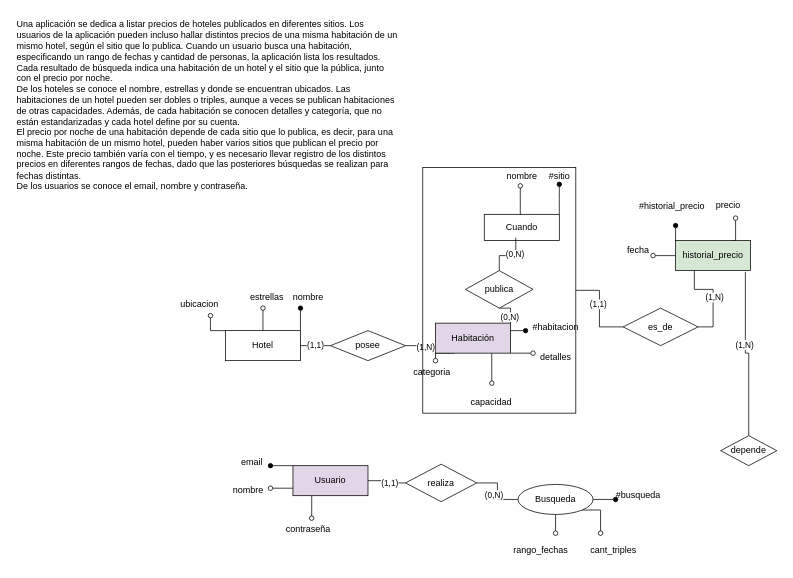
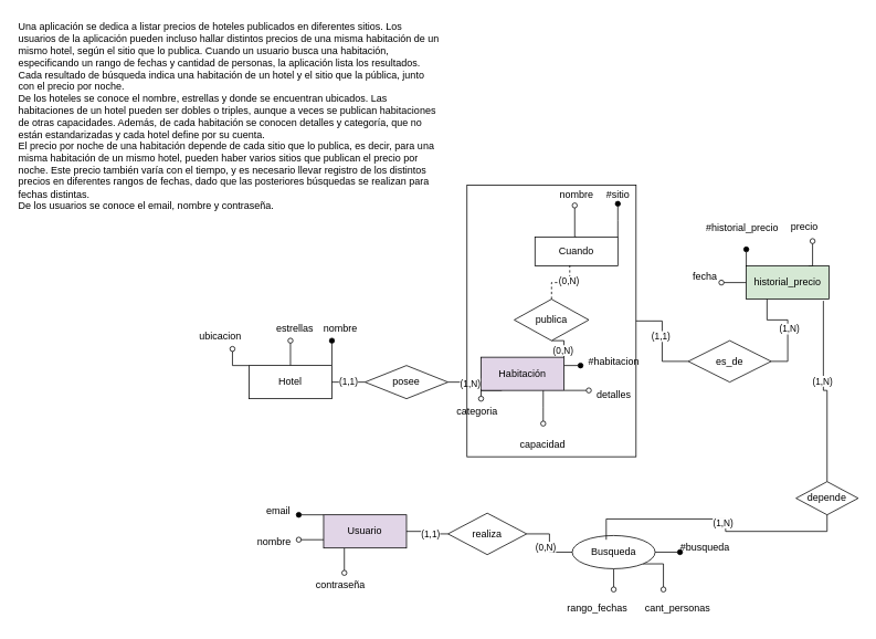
- <mxCell id="37" style="edgeStyle=orthogonalEdgeStyle;rounded=0;orthogonalLoop=1;jettySize=auto;html=1;exitX=0.5;exitY=0;exitDx=0;exitDy=0;entryX=0.42;entryY=0.886;entryDx=0;entryDy=0;entryPerimeter=0;endArrow=none;endFill=0;" edge="1" parent="1" source="36" target="31"><mxGeometry relative="1" as="geometry"><mxPoint x="690" y="340" as="sourcePoint" /></mxGeometry></mxCell>
+ <mxCell id="37" style="edgeStyle=orthogonalEdgeStyle;rounded=0;orthogonalLoop=1;jettySize=auto;html=1;exitX=0.5;exitY=0;exitDx=0;exitDy=0;entryX=0.42;entryY=0.886;entryDx=0;entryDy=0;entryPerimeter=0;endArrow=none;endFill=0;dashed=1;" edge="1" parent="1" source="36" target="31"><mxGeometry relative="1" as="geometry"><mxPoint x="690" y="340" as="sourcePoint" /></mxGeometry></mxCell>
+ <mxCell id="66" style="edgeStyle=orthogonalEdgeStyle;rounded=0;orthogonalLoop=1;jettySize=auto;html=1;exitX=0.5;exitY=1;exitDx=0;exitDy=0;entryX=0.41;entryY=0.125;entryDx=0;entryDy=0;entryPerimeter=0;endArrow=none;endFill=0;" edge="1" parent="1" source="65" target="57"><mxGeometry relative="1" as="geometry" /></mxCell>
+ <mxCell id="67" value="(1,N)" style="edgeLabel;html=1;align=center;verticalAlign=middle;resizable=0;points=[];" vertex="1" connectable="0" parent="66"><mxGeometry x="-0.015" y="4" relative="1" as="geometry"><mxPoint as="offset" /></mxGeometry></mxCell>
- <mxCell id="70" value="cant_triples" style="text;html=1;align=center;verticalAlign=middle;resizable=0;points=[];autosize=1;strokeColor=none;fillColor=none;" vertex="1" parent="1"><mxGeometry x="767" y="718" width="100" height="30" as="geometry" /></mxCell>
+ <mxCell id="70" value="cant_personas" style="text;html=1;align=center;verticalAlign=middle;resizable=0;points=[];autosize=1;strokeColor=none;fillColor=none;" vertex="1" parent="1"><mxGeometry x="767" y="718" width="100" height="30" as="geometry" /></mxCell>
